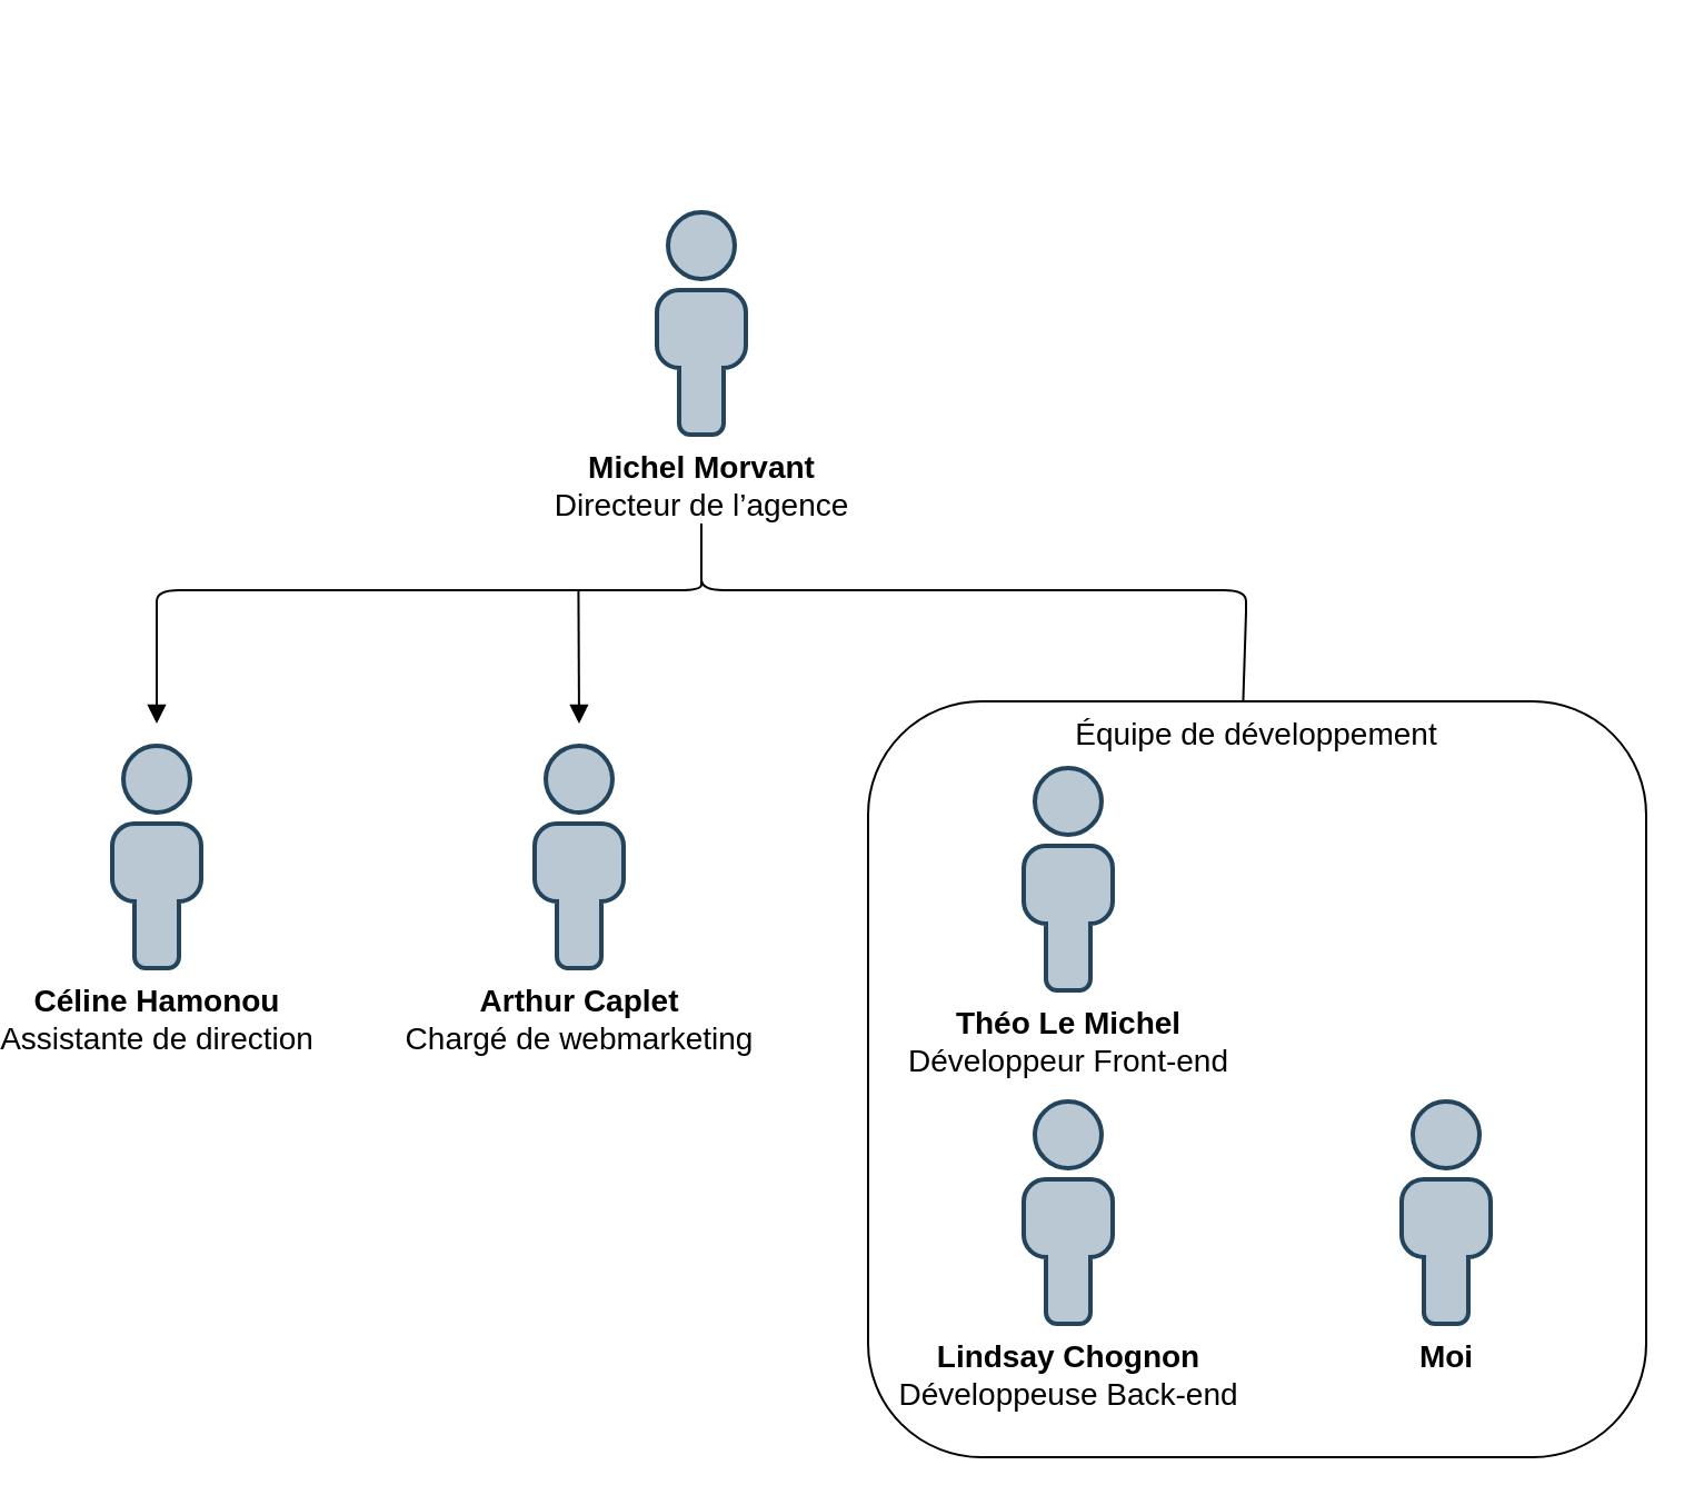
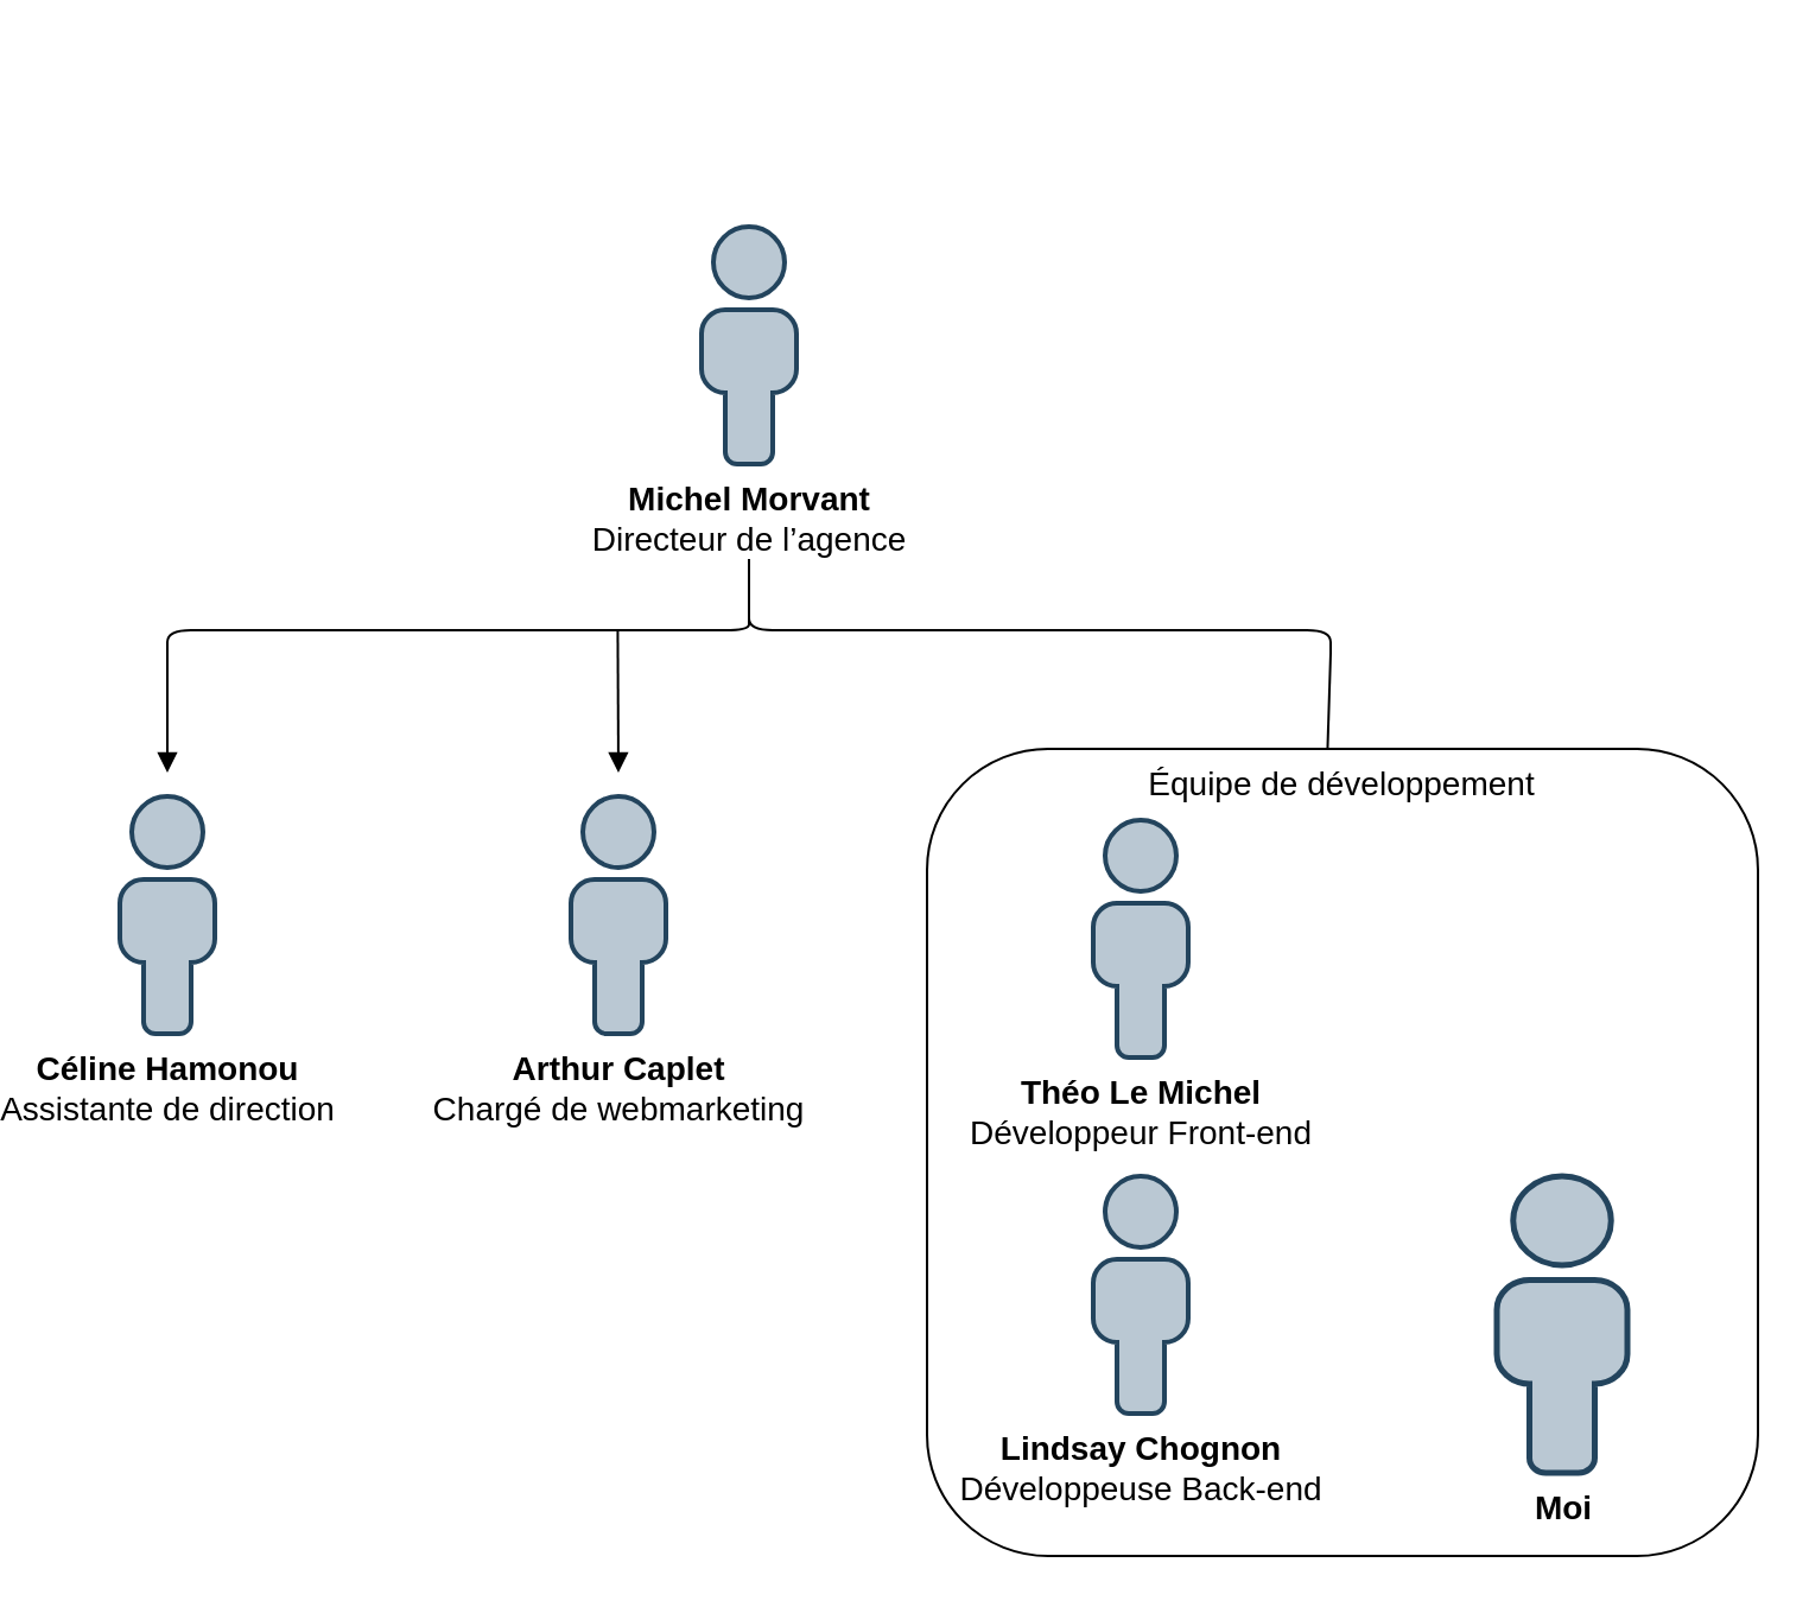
- <mxCell id="9" value="&lt;div&gt;&lt;b&gt;Moi&lt;/b&gt;&lt;/div&gt;" style="verticalAlign=top;verticalLabelPosition=bottom;labelPosition=center;align=center;html=1;outlineConnect=0;gradientDirection=north;strokeWidth=2;shape=mxgraph.networks.user_male;fillColor=#bac8d3;strokeColor=#23445d;fontSize=14;" vertex="1" parent="1"><mxGeometry x="600" y="495" width="40" height="100" as="geometry" /></mxCell>
+ <mxCell id="9" value="&lt;div&gt;&lt;b&gt;Moi&lt;/b&gt;&lt;/div&gt;" style="verticalAlign=top;verticalLabelPosition=bottom;labelPosition=center;align=center;html=1;outlineConnect=0;gradientDirection=north;strokeWidth=2;shape=mxgraph.networks.user_male;fillColor=#bac8d3;strokeColor=#23445d;fontSize=14;" vertex="1" parent="1"><mxGeometry x="600" y="495" width="55" height="125" as="geometry" /></mxCell>
